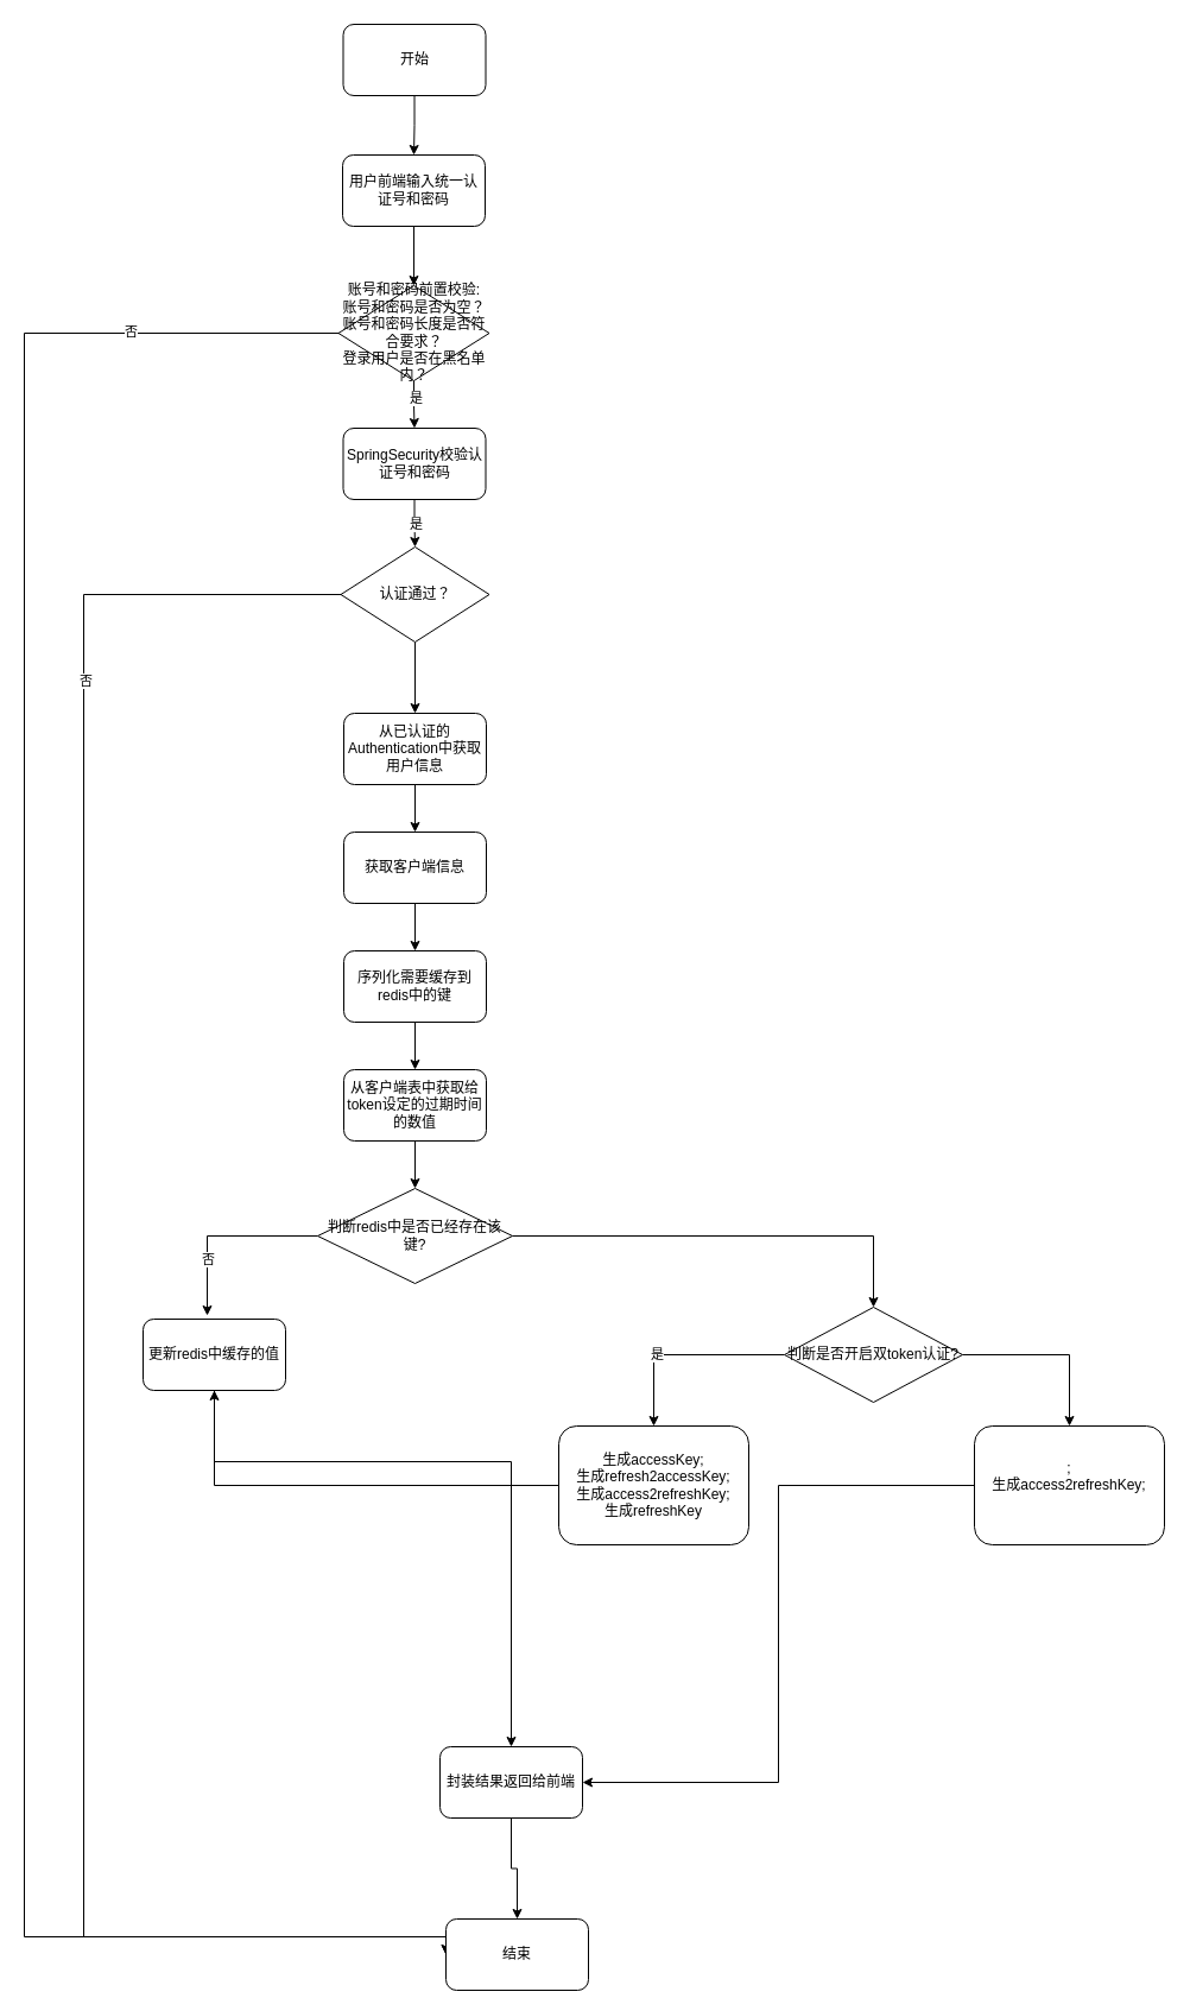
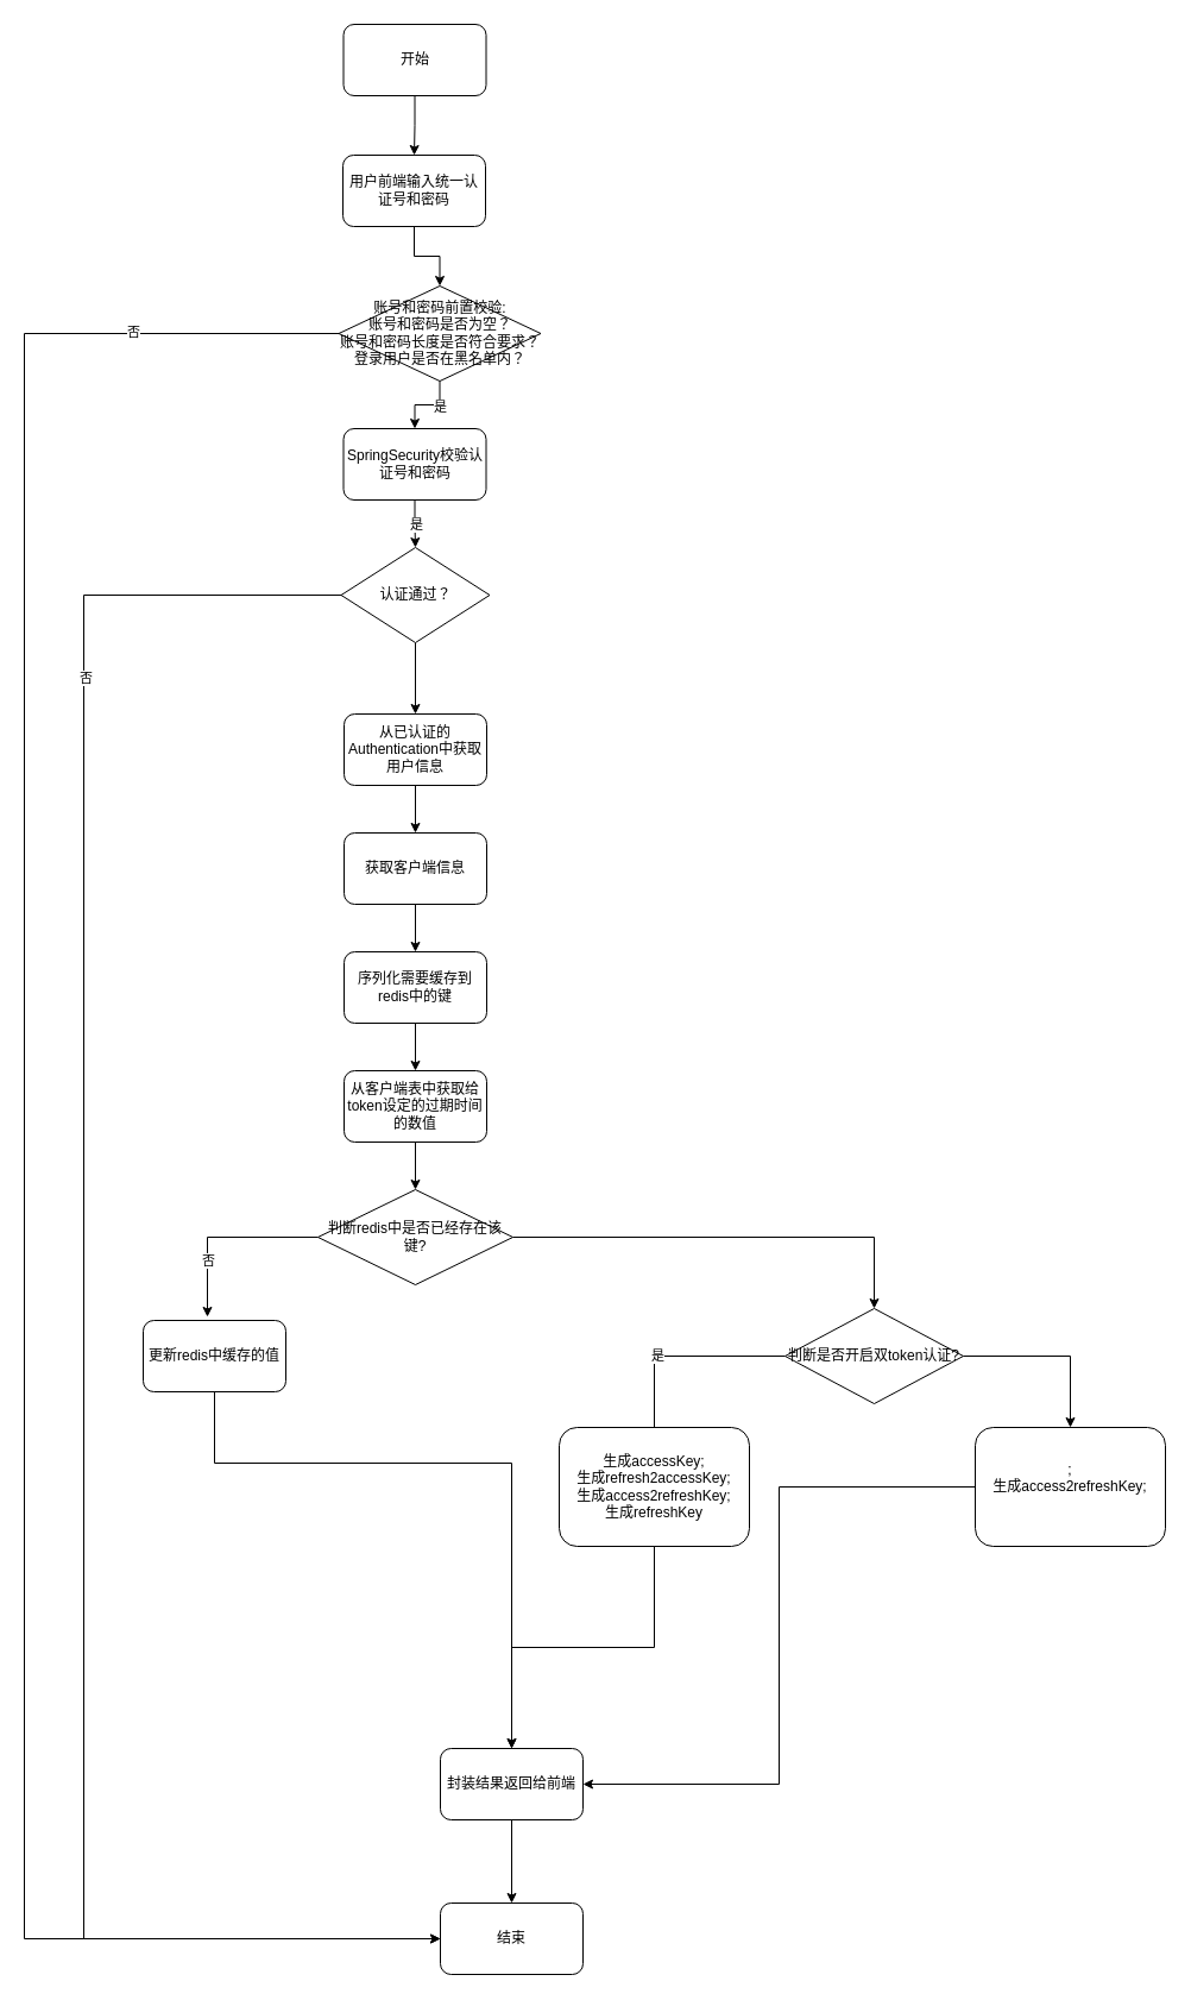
- <mxCell id="17" value="账号和密码前置校验:&lt;div&gt;账号和密码是否为空？&lt;/div&gt;&lt;div&gt;账号和密码长度是否符合要求？&lt;/div&gt;&lt;div&gt;登录用户是否在黑名单内？&lt;/div&gt;" style="rhombus;whiteSpace=wrap;html=1;" vertex="1" parent="1"><mxGeometry x="284.5" y="240" width="127" height="80" as="geometry" /></mxCell>
+ <mxCell id="17" value="账号和密码前置校验:&lt;div&gt;账号和密码是否为空？&lt;/div&gt;&lt;div&gt;账号和密码长度是否符合要求？&lt;/div&gt;&lt;div&gt;登录用户是否在黑名单内？&lt;/div&gt;" style="rhombus;whiteSpace=wrap;html=1;" vertex="1" parent="1"><mxGeometry x="284.5" y="240" width="170" height="80" as="geometry" /></mxCell>
- <mxCell id="32" style="edgeStyle=orthogonalEdgeStyle;rounded=0;orthogonalLoop=1;jettySize=auto;html=1;entryX=0.5;entryY=0;entryDx=0;entryDy=0;" edge="1" parent="1" source="35" target="37"><mxGeometry relative="1" as="geometry" /></mxCell>
+ <mxCell id="32" style="edgeStyle=orthogonalEdgeStyle;rounded=0;orthogonalLoop=1;jettySize=auto;html=1;entryX=0.5;entryY=0;entryDx=0;entryDy=0;endArrow=none;" edge="1" parent="1" source="35" target="37"><mxGeometry relative="1" as="geometry" /></mxCell>
- <mxCell id="36" style="edgeStyle=orthogonalEdgeStyle;rounded=0;orthogonalLoop=1;jettySize=auto;html=1;" edge="1" parent="1" source="37" target="29"><mxGeometry relative="1" as="geometry" /></mxCell>
+ <mxCell id="36" style="edgeStyle=orthogonalEdgeStyle;rounded=0;orthogonalLoop=1;jettySize=auto;html=1;" edge="1" parent="1" source="37" target="41"><mxGeometry relative="1" as="geometry" /></mxCell>
- <mxCell id="42" value="结束" style="rounded=1;whiteSpace=wrap;html=1;" vertex="1" parent="1"><mxGeometry x="375" y="1615" width="120" height="60" as="geometry" /></mxCell>
+ <mxCell id="42" value="结束" style="rounded=1;whiteSpace=wrap;html=1;" vertex="1" parent="1"><mxGeometry x="370" y="1600" width="120" height="60" as="geometry" /></mxCell>
